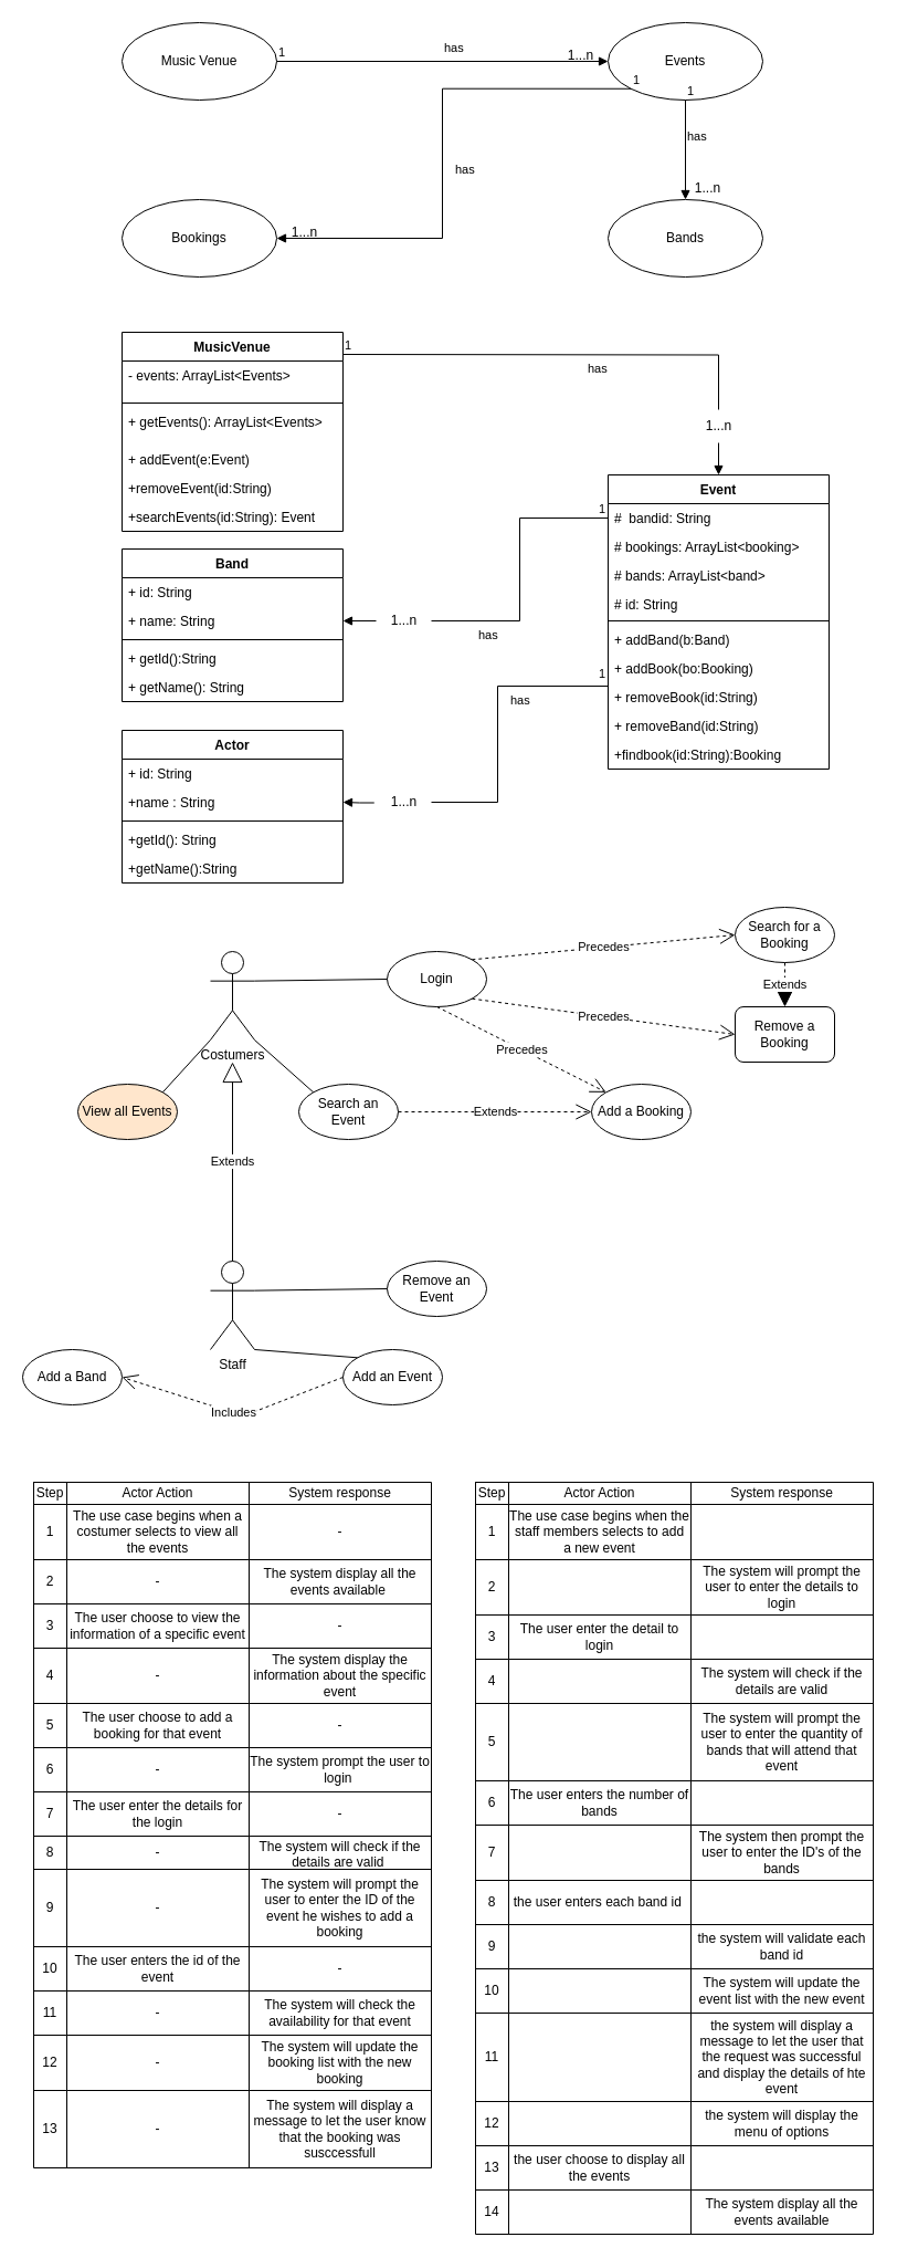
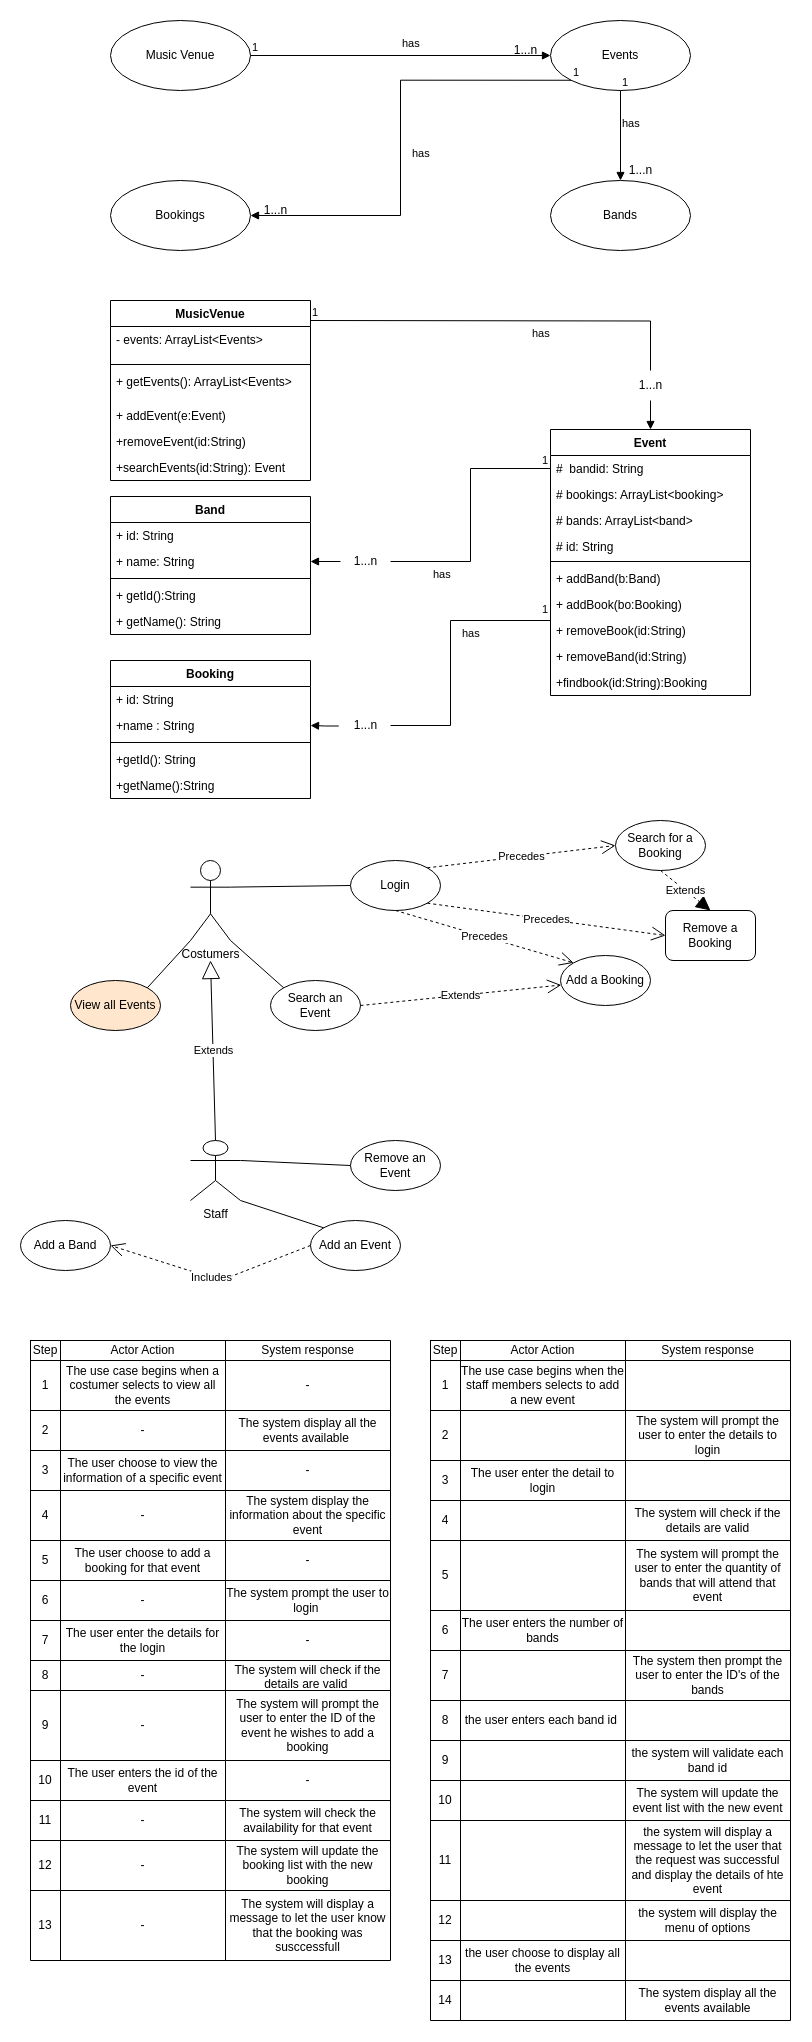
- <mxCell id="39" value="Actor" style="swimlane;fontStyle=1;align=center;verticalAlign=top;childLayout=stackLayout;horizontal=1;startSize=26;horizontalStack=0;resizeParent=1;resizeParentMax=0;resizeLast=0;collapsible=1;marginBottom=0;" parent="1" vertex="1"><mxGeometry x="110" y="660" width="200" height="138" as="geometry" /></mxCell>
+ <mxCell id="39" value="Booking" style="swimlane;fontStyle=1;align=center;verticalAlign=top;childLayout=stackLayout;horizontal=1;startSize=26;horizontalStack=0;resizeParent=1;resizeParentMax=0;resizeLast=0;collapsible=1;marginBottom=0;" parent="1" vertex="1"><mxGeometry x="110" y="660" width="200" height="138" as="geometry" /></mxCell>
- <mxCell id="66" value="Search for a Booking" style="ellipse;whiteSpace=wrap;html=1;" vertex="1" parent="1"><mxGeometry x="665" y="820" width="90" height="50" as="geometry" /></mxCell>
+ <mxCell id="66" value="Search for a Booking" style="ellipse;whiteSpace=wrap;html=1;" vertex="1" parent="1"><mxGeometry x="615" y="820" width="90" height="50" as="geometry" /></mxCell>
- <mxCell id="62" value="Add a Booking" style="ellipse;whiteSpace=wrap;html=1;" vertex="1" parent="1"><mxGeometry x="535" y="980" width="90" height="50" as="geometry" /></mxCell>
+ <mxCell id="62" value="Add a Booking" style="ellipse;whiteSpace=wrap;html=1;" vertex="1" parent="1"><mxGeometry x="560" y="955" width="90" height="50" as="geometry" /></mxCell>
- <mxCell id="57" value="Staff" style="shape=umlActor;verticalLabelPosition=bottom;verticalAlign=top;html=1;" vertex="1" parent="1"><mxGeometry x="190" y="1140" width="40" height="80" as="geometry" /></mxCell>
+ <mxCell id="57" value="Staff" style="shape=umlActor;verticalLabelPosition=bottom;verticalAlign=top;html=1;" vertex="1" parent="1"><mxGeometry x="190" y="1140" width="50" height="60" as="geometry" /></mxCell>
